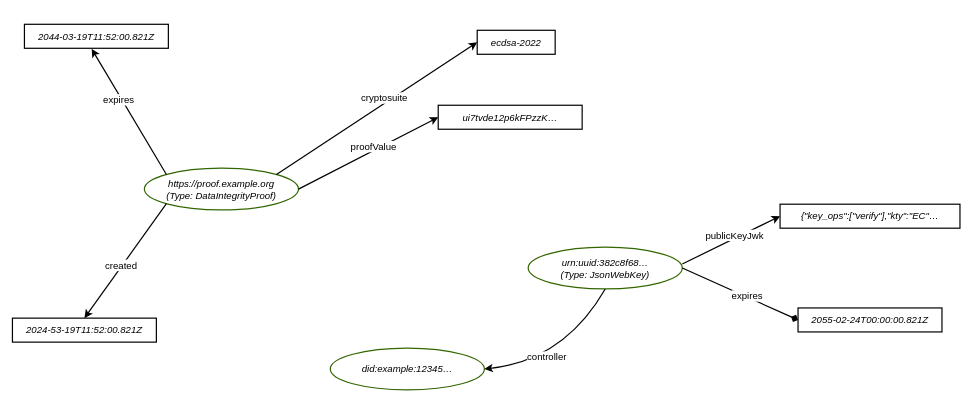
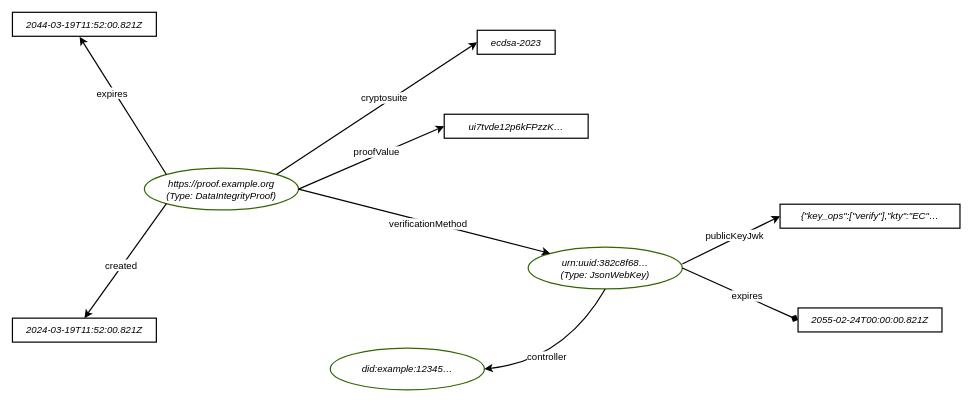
- <mxCell id="8" value="&lt;i&gt;&lt;font color=&quot;#000000&quot;&gt;2044-03-19T&lt;/font&gt;11:52:00.821Z&lt;/i&gt;" style="rounded=0;whiteSpace=wrap;html=1;fontSize=16;fillColor=none;strokeWidth=2;" parent="1" vertex="1"><mxGeometry x="40" y="40" width="240" height="40" as="geometry" /></mxCell>
+ <mxCell id="8" value="&lt;i&gt;&lt;font color=&quot;#000000&quot;&gt;2044-03-19T&lt;/font&gt;11:52:00.821Z&lt;/i&gt;" style="rounded=0;whiteSpace=wrap;html=1;fontSize=16;fillColor=none;strokeWidth=2;" parent="1" vertex="1"><mxGeometry x="20" y="20" width="240" height="40" as="geometry" /></mxCell>
- <mxCell id="3" value="&lt;i&gt;&lt;font color=&quot;#000000&quot;&gt;ecdsa-2022&lt;/font&gt;&lt;/i&gt;" style="rounded=0;whiteSpace=wrap;html=1;fontSize=16;fillColor=none;strokeWidth=2;" parent="1" vertex="1"><mxGeometry x="795" y="50" width="130" height="40" as="geometry" /></mxCell>
+ <mxCell id="3" value="&lt;i&gt;&lt;font color=&quot;#000000&quot;&gt;ecdsa-2023&lt;/font&gt;&lt;/i&gt;" style="rounded=0;whiteSpace=wrap;html=1;fontSize=16;fillColor=none;strokeWidth=2;" parent="1" vertex="1"><mxGeometry x="795" y="50" width="130" height="40" as="geometry" /></mxCell>
- <mxCell id="7" value="&lt;i&gt;ui7tvde12p6kFPzzK…&lt;/i&gt;" style="rounded=0;whiteSpace=wrap;html=1;fontSize=16;fillColor=none;strokeWidth=2;" parent="1" vertex="1"><mxGeometry x="730" y="175" width="240" height="40" as="geometry" /></mxCell>
+ <mxCell id="7" value="&lt;i&gt;ui7tvde12p6kFPzzK…&lt;/i&gt;" style="rounded=0;whiteSpace=wrap;html=1;fontSize=16;fillColor=none;strokeWidth=2;" parent="1" vertex="1"><mxGeometry x="740" y="190" width="240" height="40" as="geometry" /></mxCell>
+ <mxCell id="16" value="" style="endArrow=classic;html=1;rounded=0;fontSize=12;startSize=8;endSize=8;curved=1;exitX=1;exitY=0.5;exitDx=0;exitDy=0;strokeWidth=2;fontStyle=2;entryX=0;entryY=0;entryDx=0;entryDy=0;" parent="1" source="2" target="15" edge="1"><mxGeometry width="50" height="50" relative="1" as="geometry"><mxPoint x="630" y="260" as="sourcePoint" /><mxPoint x="880" y="440" as="targetPoint" /></mxGeometry></mxCell>
+ <mxCell id="17" value="verificationMethod" style="edgeLabel;html=1;align=center;verticalAlign=middle;resizable=0;points=[];fontSize=16;" parent="16" vertex="1" connectable="0"><mxGeometry x="0.135" y="-2" relative="1" as="geometry"><mxPoint x="-22" y="-5" as="offset" /></mxGeometry></mxCell>
- <mxCell id="6" value="&lt;i&gt;&lt;font color=&quot;#000000&quot;&gt;2024-53-19T&lt;/font&gt;11:52:00.821Z&lt;/i&gt;" style="rounded=0;whiteSpace=wrap;html=1;fontSize=16;fillColor=none;strokeWidth=2;" parent="1" vertex="1"><mxGeometry x="20" y="530" width="240" height="40" as="geometry" /></mxCell>
+ <mxCell id="6" value="&lt;i&gt;&lt;font color=&quot;#000000&quot;&gt;2024-03-19T&lt;/font&gt;11:52:00.821Z&lt;/i&gt;" style="rounded=0;whiteSpace=wrap;html=1;fontSize=16;fillColor=none;strokeWidth=2;" parent="1" vertex="1"><mxGeometry x="20" y="530" width="240" height="40" as="geometry" /></mxCell>
